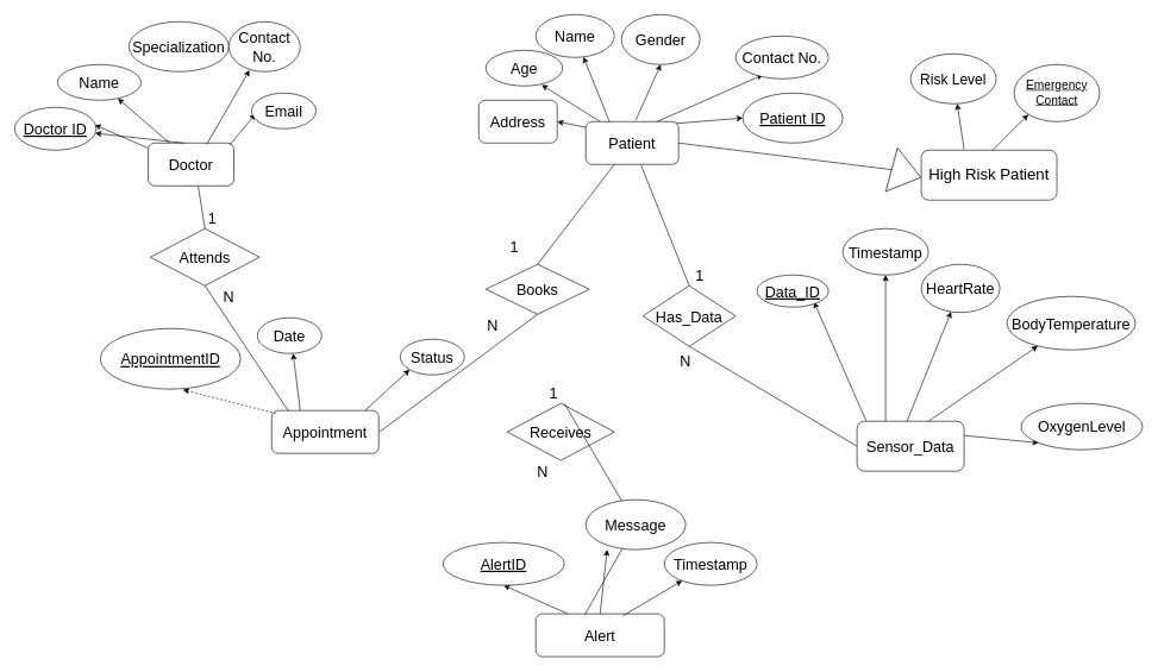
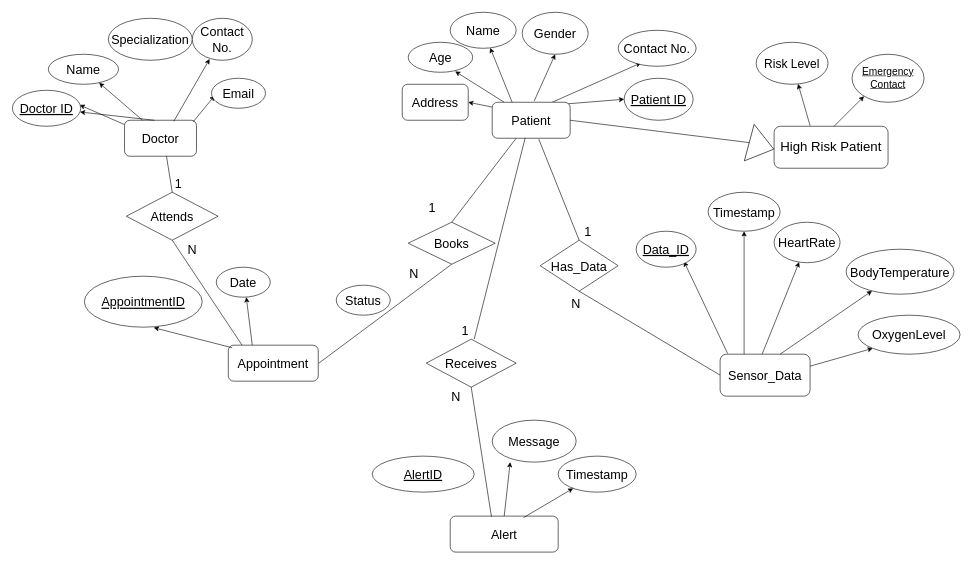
- <mxCell id="75" value="Risk Level" style="ellipse;whiteSpace=wrap;html=1;fontSize=20;fontStyle=0" vertex="1" parent="1"><mxGeometry x="1275" y="75" width="120" height="70" as="geometry" /></mxCell>
+ <mxCell id="75" value="Risk Level" style="ellipse;whiteSpace=wrap;html=1;fontSize=20;fontStyle=0" vertex="1" parent="1"><mxGeometry x="1260" y="70" width="120" height="70" as="geometry" /></mxCell>
- <mxCell id="12" value="&lt;u&gt;Patient ID&lt;/u&gt;" style="ellipse;whiteSpace=wrap;html=1;fontSize=21;" vertex="1" parent="1"><mxGeometry x="1040" y="130" width="140" height="70" as="geometry" /></mxCell>
+ <mxCell id="12" value="&lt;u&gt;Patient ID&lt;/u&gt;" style="ellipse;whiteSpace=wrap;html=1;fontSize=21;" vertex="1" parent="1"><mxGeometry x="1040" y="130" width="115" height="70" as="geometry" /></mxCell>
- <mxCell id="29" value="&lt;font&gt;&lt;u&gt;Data_ID&lt;/u&gt;&lt;/font&gt;" style="ellipse;whiteSpace=wrap;html=1;fontSize=21;" vertex="1" parent="1"><mxGeometry x="1060" y="385" width="100" height="45" as="geometry" /></mxCell>
+ <mxCell id="29" value="&lt;font&gt;&lt;u&gt;Data_ID&lt;/u&gt;&lt;/font&gt;" style="ellipse;whiteSpace=wrap;html=1;fontSize=21;" vertex="1" parent="1"><mxGeometry x="1060" y="385" width="100" height="60" as="geometry" /></mxCell>
- <mxCell id="43" value="" style="endArrow=classic;html=1;rounded=0;exitX=0.875;exitY=-0.008;exitDx=0;exitDy=0;exitPerimeter=0;entryX=0;entryY=1;entryDx=0;entryDy=0;fontSize=21;" edge="1" parent="1" source="38" target="44"><mxGeometry width="50" height="50" relative="1" as="geometry"><mxPoint x="530" y="580" as="sourcePoint" /><mxPoint x="560" y="515" as="targetPoint" /></mxGeometry></mxCell>
- <mxCell id="39" value="" style="endArrow=classic;html=1;rounded=0;entryX=0.589;entryY=1.01;entryDx=0;entryDy=0;entryPerimeter=0;exitX=0.043;exitY=0.071;exitDx=0;exitDy=0;exitPerimeter=0;fontSize=21;dashed=1;" edge="1" parent="1" source="38" target="40"><mxGeometry width="50" height="50" relative="1" as="geometry"><mxPoint x="380" y="575" as="sourcePoint" /><mxPoint x="380" y="515" as="targetPoint" /></mxGeometry></mxCell>
+ <mxCell id="39" value="" style="endArrow=classic;html=1;rounded=0;entryX=0.589;entryY=1.01;entryDx=0;entryDy=0;entryPerimeter=0;exitX=0.043;exitY=0.071;exitDx=0;exitDy=0;exitPerimeter=0;fontSize=21;" edge="1" parent="1" source="38" target="40"><mxGeometry width="50" height="50" relative="1" as="geometry"><mxPoint x="380" y="575" as="sourcePoint" /><mxPoint x="380" y="515" as="targetPoint" /></mxGeometry></mxCell>
- <mxCell id="37" value="OxygenLevel" style="ellipse;whiteSpace=wrap;html=1;fontSize=21;" vertex="1" parent="1"><mxGeometry x="1430" y="565" width="170" height="65" as="geometry" /></mxCell>
+ <mxCell id="37" value="OxygenLevel" style="ellipse;whiteSpace=wrap;html=1;fontSize=21;" vertex="1" parent="1"><mxGeometry x="1430" y="525" width="170" height="65" as="geometry" /></mxCell>
- <mxCell id="62" value="" style="endArrow=none;html=1;rounded=0;exitX=0.533;exitY=0;exitDx=0;exitDy=0;exitPerimeter=0;fontSize=21;" edge="1" parent="1" source="61" target="49"><mxGeometry width="50" height="50" relative="1" as="geometry"><mxPoint x="840" y="470" as="sourcePoint" /><mxPoint x="880" y="230" as="targetPoint" /></mxGeometry></mxCell>
+ <mxCell id="62" value="" style="endArrow=none;html=1;rounded=0;exitX=0.533;exitY=0;exitDx=0;exitDy=0;exitPerimeter=0;entryX=0.423;entryY=0.989;entryDx=0;entryDy=0;entryPerimeter=0;fontSize=21;" edge="1" parent="1" source="61" target="15"><mxGeometry width="50" height="50" relative="1" as="geometry"><mxPoint x="840" y="470" as="sourcePoint" /><mxPoint x="880" y="230" as="targetPoint" /></mxGeometry></mxCell>
- <mxCell id="63" value="" style="endArrow=none;html=1;rounded=0;exitX=0.382;exitY=0.019;exitDx=0;exitDy=0;exitPerimeter=0;fontSize=21;" edge="1" parent="1" source="45" target="49"><mxGeometry width="50" height="50" relative="1" as="geometry"><mxPoint y="810" as="sourcePoint" x="810" /><mxPoint x="780" y="660" as="targetPoint" /></mxGeometry></mxCell>
+ <mxCell id="63" value="" style="endArrow=none;html=1;rounded=0;entryX=0.5;entryY=1;entryDx=0;entryDy=0;exitX=0.382;exitY=0.019;exitDx=0;exitDy=0;exitPerimeter=0;fontSize=21;" edge="1" parent="1" source="45" target="61"><mxGeometry width="50" height="50" relative="1" as="geometry"><mxPoint y="810" as="sourcePoint" x="810" /><mxPoint x="780" y="660" as="targetPoint" /></mxGeometry></mxCell>
- <mxCell id="46" value="" style="endArrow=classic;html=1;rounded=0;exitX=0.25;exitY=0;exitDx=0;exitDy=0;entryX=0.5;entryY=1;entryDx=0;entryDy=0;fontSize=21;" edge="1" parent="1" source="45" target="47"><mxGeometry width="50" height="50" relative="1" as="geometry"><mxPoint x="770" y="880" as="sourcePoint" /><mxPoint x="720" y="840" as="targetPoint" /><Array as="points" /></mxGeometry></mxCell>
